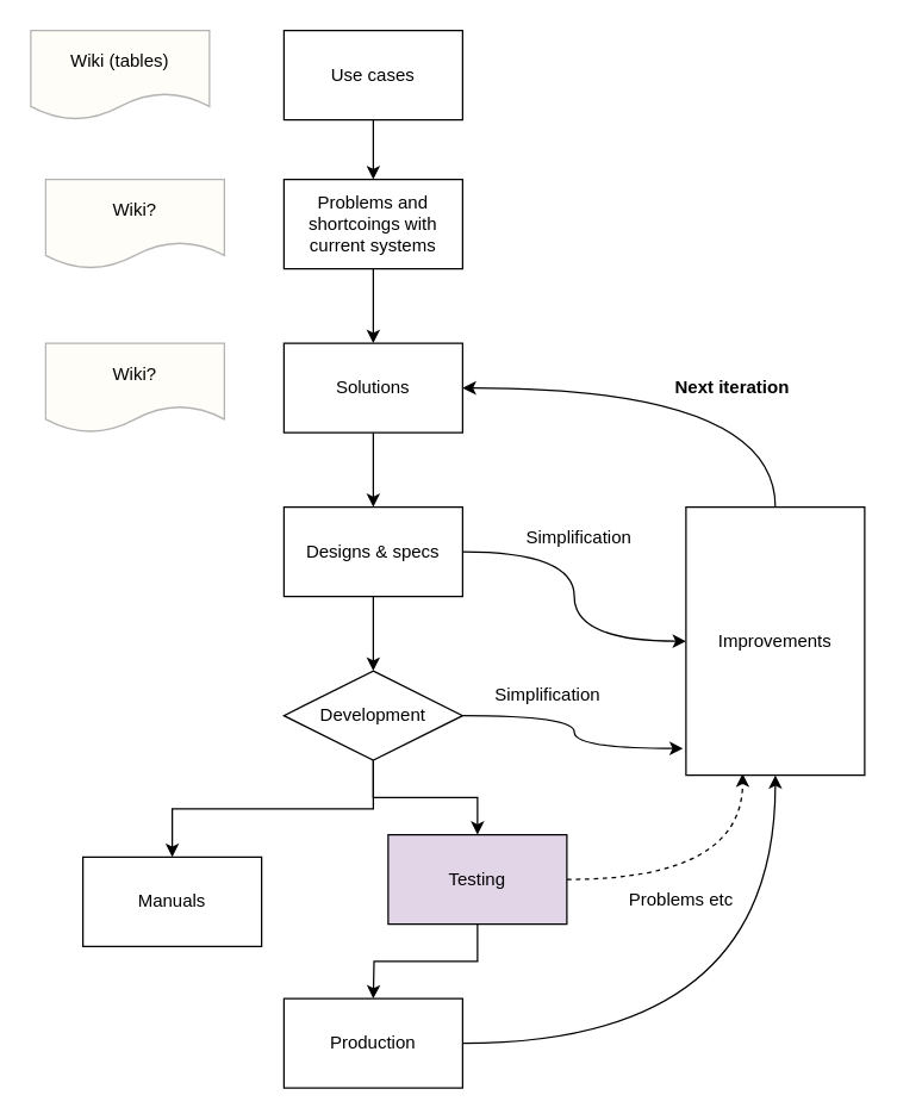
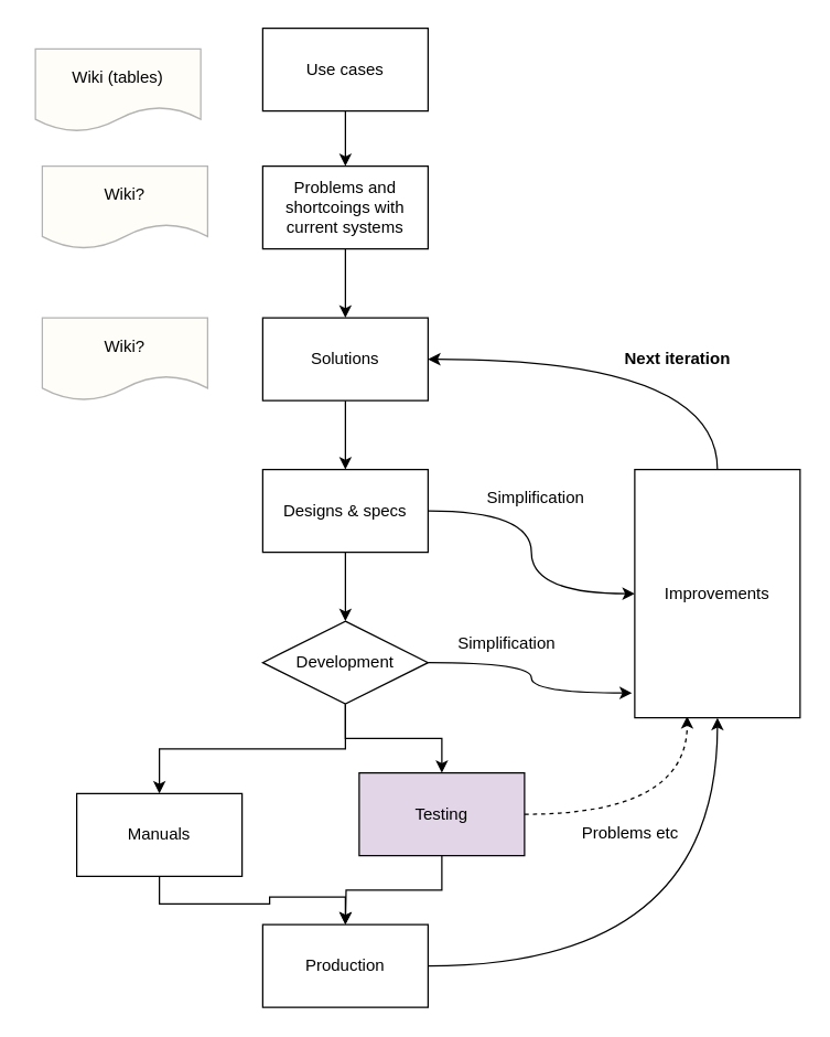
- <mxCell id="28" value="Wiki (tables)" style="shape=document;whiteSpace=wrap;html=1;boundedLbl=1;fillColor=#FFFDF7;strokeColor=#B3B3B3;" vertex="1" parent="1"><mxGeometry x="20" y="20" width="120" height="60" as="geometry" /></mxCell>
+ <mxCell id="28" value="Wiki (tables)" style="shape=document;whiteSpace=wrap;html=1;boundedLbl=1;fillColor=#FFFDF7;strokeColor=#B3B3B3;" vertex="1" parent="1"><mxGeometry x="25" y="35" width="120" height="60" as="geometry" /></mxCell>
+ <mxCell id="20" style="edgeStyle=orthogonalEdgeStyle;rounded=0;orthogonalLoop=1;jettySize=auto;html=1;exitX=0.5;exitY=1;exitDx=0;exitDy=0;entryX=0.5;entryY=0;entryDx=0;entryDy=0;" edge="1" parent="1" source="21" target="19"><mxGeometry relative="1" as="geometry" /></mxCell>
